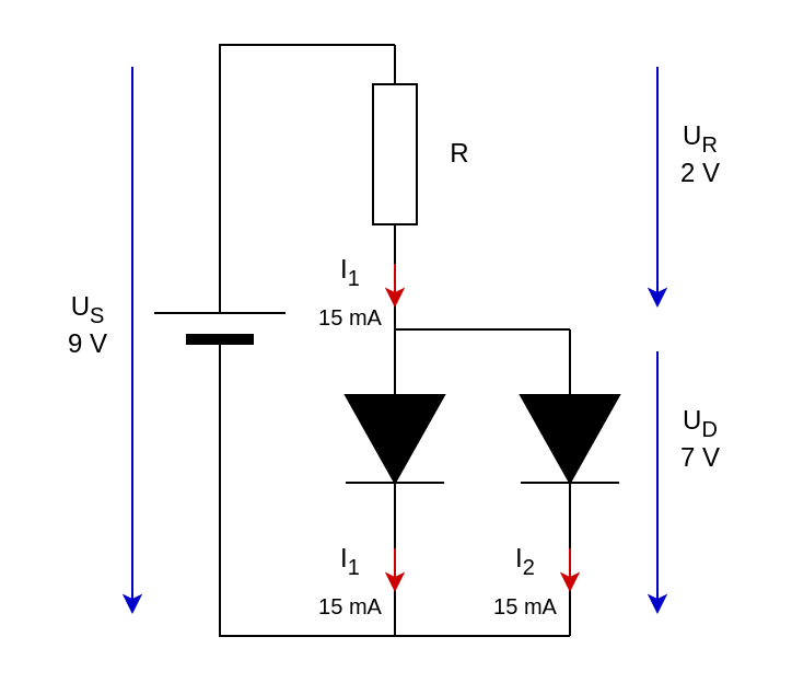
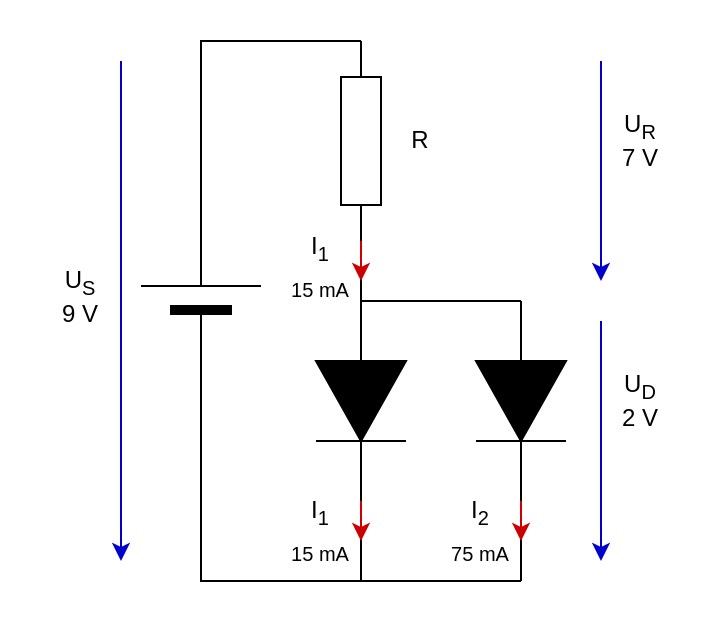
- <mxCell id="15" value="&lt;div&gt;U&lt;sub&gt;R&lt;/sub&gt;&lt;/div&gt;&lt;div&gt;2 V&lt;/div&gt;" style="text;html=1;align=center;verticalAlign=middle;whiteSpace=wrap;rounded=0;" parent="1" vertex="1"><mxGeometry x="300" y="55" width="40" height="30" as="geometry" /></mxCell>
+ <mxCell id="15" value="&lt;div&gt;U&lt;sub&gt;R&lt;/sub&gt;&lt;/div&gt;&lt;div&gt;7 V&lt;/div&gt;" style="text;html=1;align=center;verticalAlign=middle;whiteSpace=wrap;rounded=0;" parent="1" vertex="1"><mxGeometry x="300" y="55" width="40" height="30" as="geometry" /></mxCell>
- <mxCell id="16" value="&lt;div&gt;U&lt;sub&gt;D&lt;/sub&gt;&lt;/div&gt;&lt;div&gt;7 V&lt;/div&gt;" style="text;html=1;align=center;verticalAlign=middle;whiteSpace=wrap;rounded=0;" parent="1" vertex="1"><mxGeometry x="300" y="185" width="40" height="30" as="geometry" /></mxCell>
+ <mxCell id="16" value="&lt;div&gt;U&lt;sub&gt;D&lt;/sub&gt;&lt;/div&gt;&lt;div&gt;2 V&lt;/div&gt;" style="text;html=1;align=center;verticalAlign=middle;whiteSpace=wrap;rounded=0;" parent="1" vertex="1"><mxGeometry x="300" y="185" width="40" height="30" as="geometry" /></mxCell>
- <mxCell id="21" value="&lt;div&gt;I&lt;sub&gt;2&lt;/sub&gt;&lt;/div&gt;&lt;div&gt;&lt;sub&gt;15 mA&lt;/sub&gt;&lt;/div&gt;" style="text;html=1;align=center;verticalAlign=middle;whiteSpace=wrap;rounded=0;" vertex="1" parent="1"><mxGeometry x="220" y="250" width="40" height="30" as="geometry" /></mxCell>
+ <mxCell id="21" value="&lt;div&gt;I&lt;sub&gt;2&lt;/sub&gt;&lt;/div&gt;&lt;div&gt;&lt;sub&gt;75 mA&lt;/sub&gt;&lt;/div&gt;" style="text;html=1;align=center;verticalAlign=middle;whiteSpace=wrap;rounded=0;" vertex="1" parent="1"><mxGeometry x="220" y="250" width="40" height="30" as="geometry" /></mxCell>
